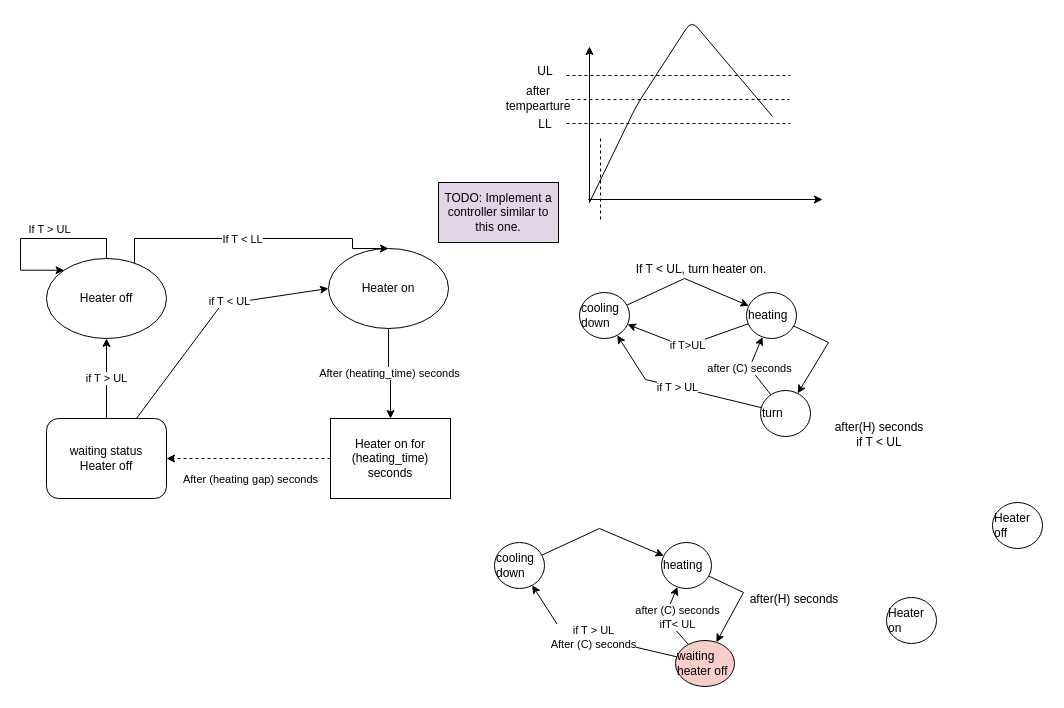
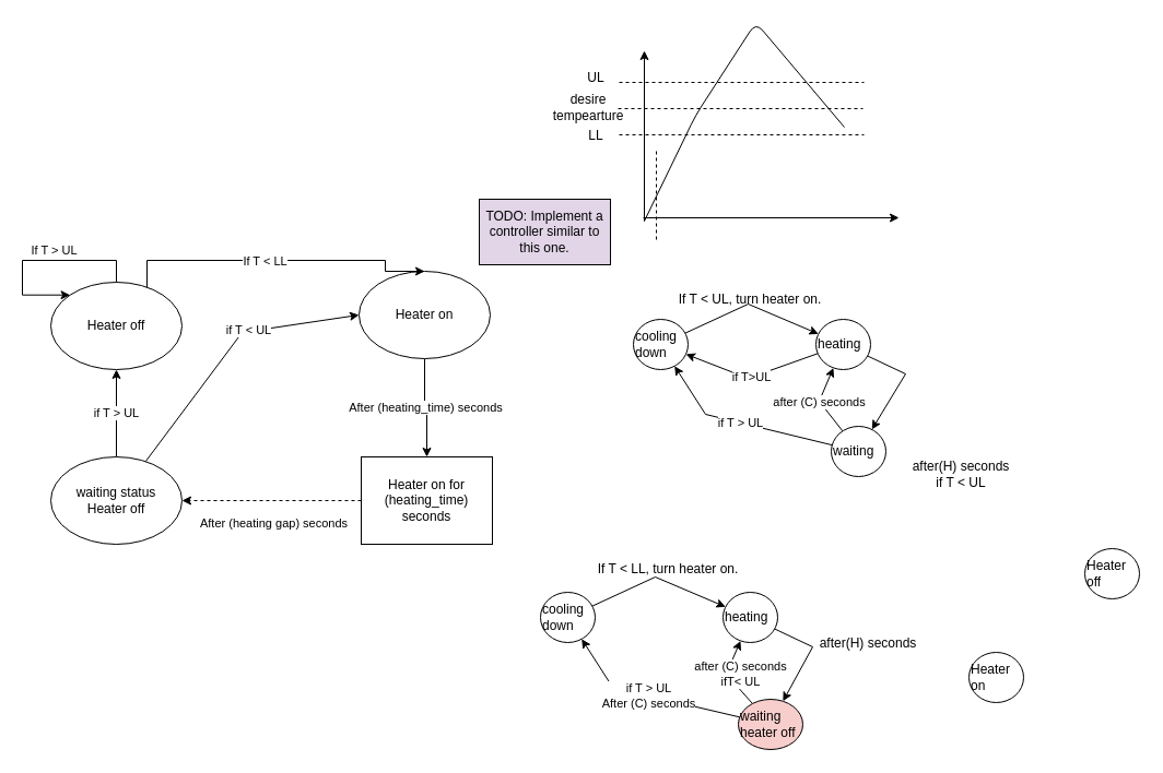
- <mxCell id="46" value="after tempearture" style="text;html=1;strokeColor=none;fillColor=none;align=center;verticalAlign=middle;whiteSpace=wrap;rounded=0;" parent="1" vertex="1"><mxGeometry x="518" y="88" width="40" height="20" as="geometry" /></mxCell>
+ <mxCell id="46" value="desire tempearture" style="text;html=1;strokeColor=none;fillColor=none;align=center;verticalAlign=middle;whiteSpace=wrap;rounded=0;" parent="1" vertex="1"><mxGeometry x="518" y="88" width="40" height="20" as="geometry" /></mxCell>
- <mxCell id="10" value="&lt;br&gt;If T &amp;lt; UL, turn heater on." style="text;html=1;strokeColor=none;fillColor=none;align=center;verticalAlign=middle;whiteSpace=wrap;rounded=0;" parent="1" vertex="1"><mxGeometry x="601" y="248" width="200" height="26" as="geometry" /></mxCell>
+ <mxCell id="10" value="&lt;br&gt;If T &amp;lt; UL, turn heater on." style="text;html=1;strokeColor=none;fillColor=none;align=center;verticalAlign=middle;whiteSpace=wrap;rounded=0;" parent="1" vertex="1"><mxGeometry x="586" y="253" width="200" height="26" as="geometry" /></mxCell>
- <mxCell id="19" value="turn" style="ellipse;whiteSpace=wrap;html=1;align=left;" parent="1" vertex="1"><mxGeometry x="760" y="390" width="50" height="46" as="geometry" /></mxCell>
+ <mxCell id="19" value="waiting" style="ellipse;whiteSpace=wrap;html=1;align=left;" parent="1" vertex="1"><mxGeometry x="760" y="390" width="50" height="46" as="geometry" /></mxCell>
- <mxCell id="43" value="waiting status&lt;br&gt;Heater off" style="whiteSpace=wrap;html=1;rounded=1;" parent="1" vertex="1"><mxGeometry x="46" y="418" width="120" height="80" as="geometry" /></mxCell>
+ <mxCell id="43" value="waiting status&lt;br&gt;Heater off" style="ellipse;whiteSpace=wrap;html=1;" parent="1" vertex="1"><mxGeometry x="46" y="418" width="120" height="80" as="geometry" /></mxCell>
+ <mxCell id="21" value="&lt;br&gt;If T &amp;lt; LL, turn heater on." style="text;html=1;strokeColor=none;fillColor=none;align=center;verticalAlign=middle;whiteSpace=wrap;rounded=0;" parent="1" vertex="1"><mxGeometry x="511" y="500" width="200" height="26" as="geometry" /></mxCell>
- <mxCell id="26" value="after(H) seconds" style="text;html=1;strokeColor=none;fillColor=none;align=center;verticalAlign=middle;whiteSpace=wrap;rounded=0;" parent="1" vertex="1"><mxGeometry x="746" y="580" width="96" height="37" as="geometry" /></mxCell>
+ <mxCell id="26" value="after(H) seconds" style="text;html=1;strokeColor=none;fillColor=none;align=center;verticalAlign=middle;whiteSpace=wrap;rounded=0;" parent="1" vertex="1"><mxGeometry x="746" y="570" width="96" height="37" as="geometry" /></mxCell>
